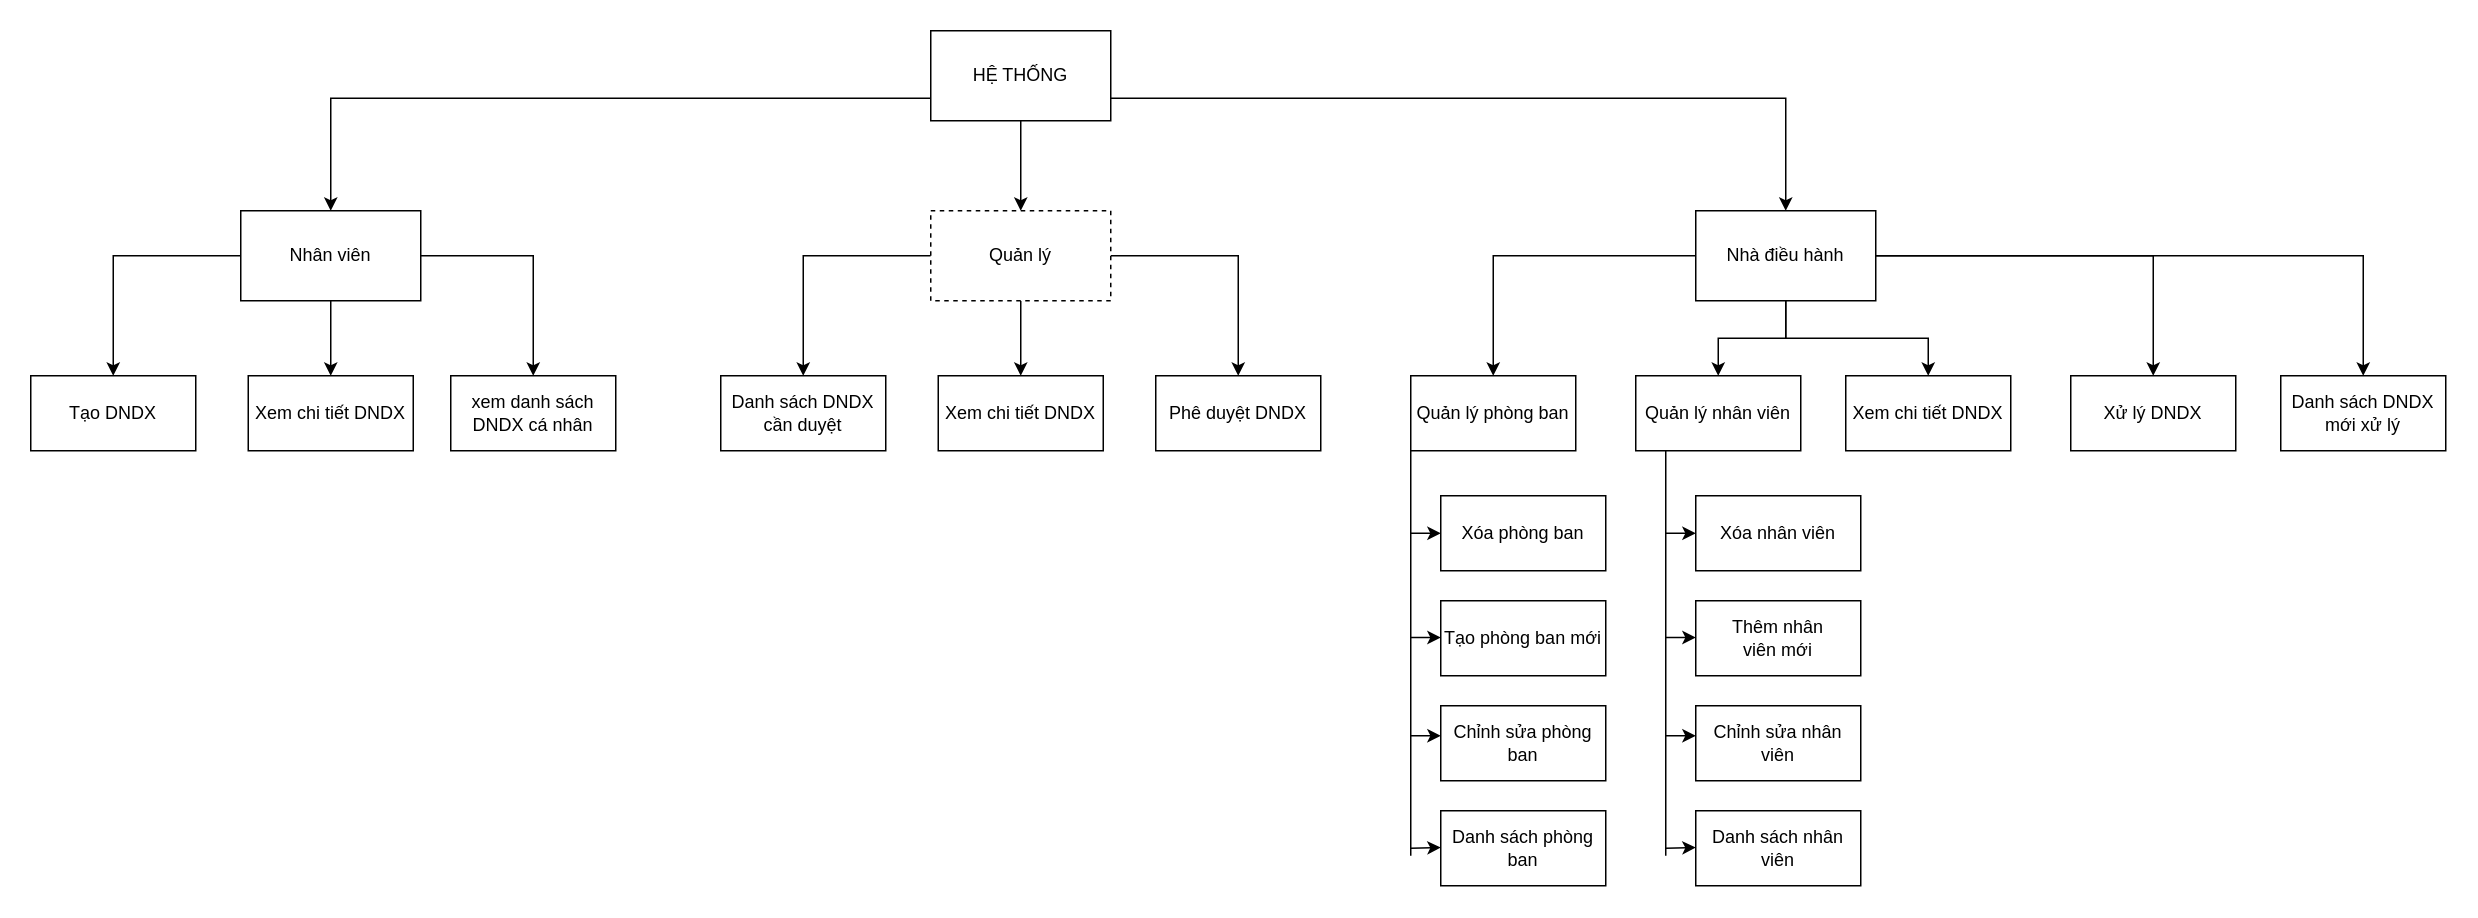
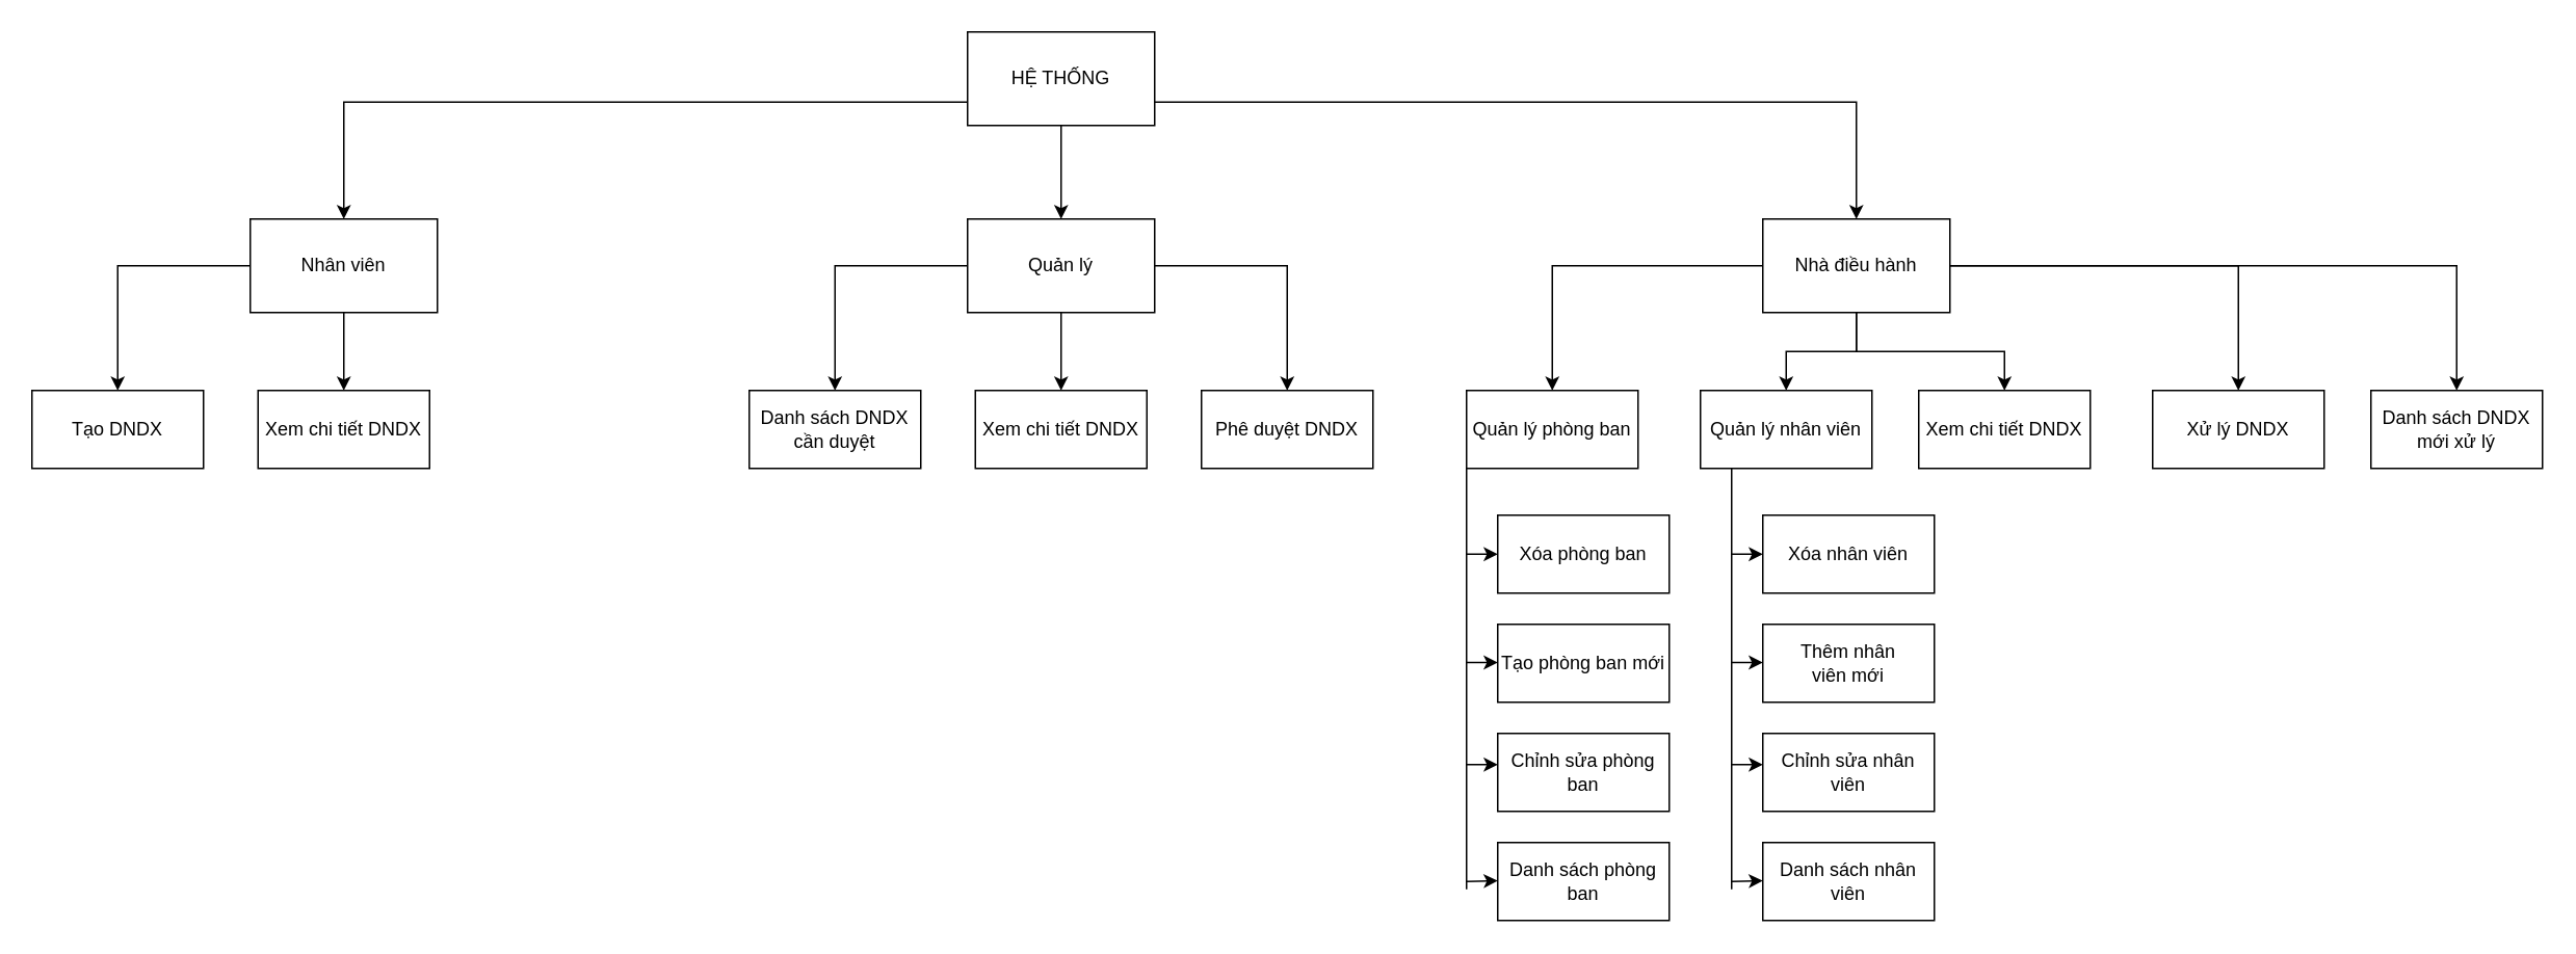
- <mxCell id="8" style="edgeStyle=orthogonalEdgeStyle;rounded=0;orthogonalLoop=1;jettySize=auto;html=1;entryX=0.5;entryY=0;entryDx=0;entryDy=0;" edge="1" parent="1" source="9" target="22"><mxGeometry relative="1" as="geometry" /></mxCell>
- <mxCell id="19" value="Quản lý" style="rounded=0;whiteSpace=wrap;html=1;dashed=1;" vertex="1" parent="1"><mxGeometry x="620" y="140" width="120" height="60" as="geometry" /></mxCell>
+ <mxCell id="19" value="Quản lý" style="rounded=0;whiteSpace=wrap;html=1;" vertex="1" parent="1"><mxGeometry x="620" y="140" width="120" height="60" as="geometry" /></mxCell>
- <mxCell id="22" value="xem danh sách DNDX cá nhân" style="rounded=0;whiteSpace=wrap;html=1;" vertex="1" parent="1"><mxGeometry x="300" y="250" width="110" height="50" as="geometry" /></mxCell>
